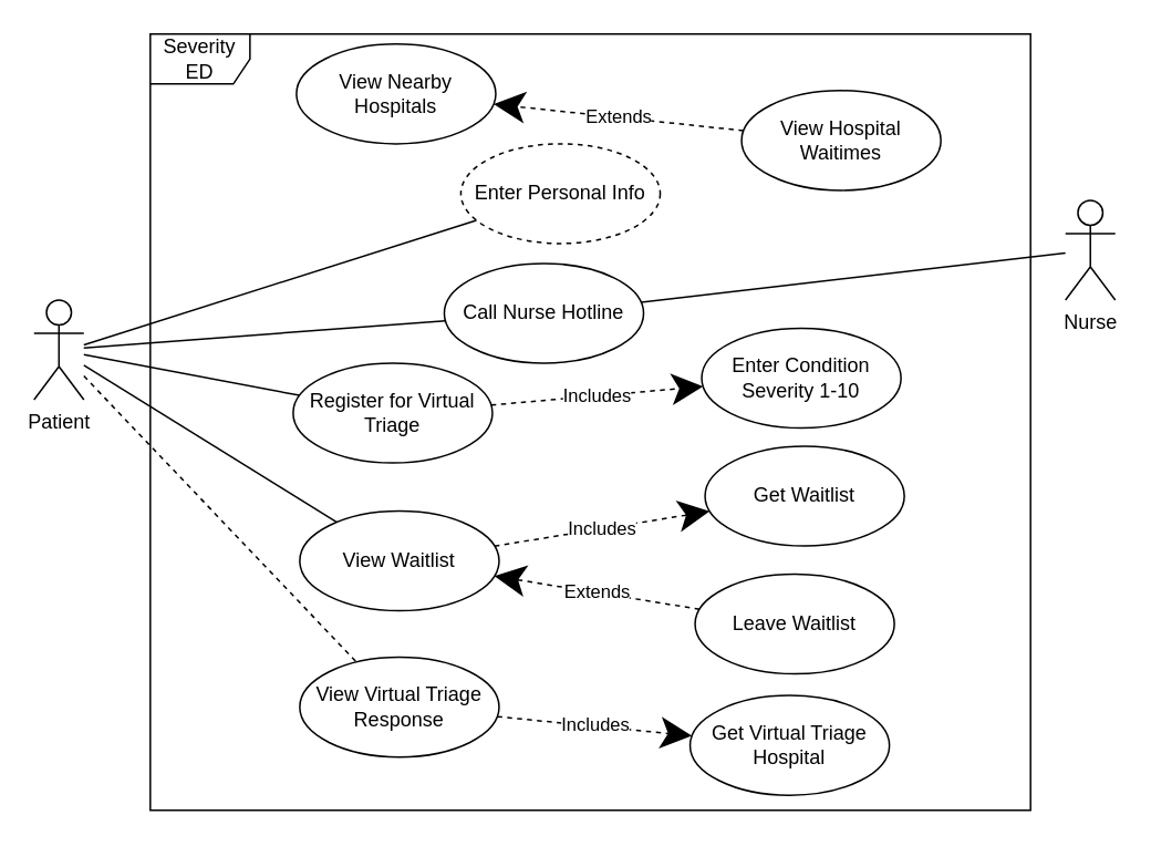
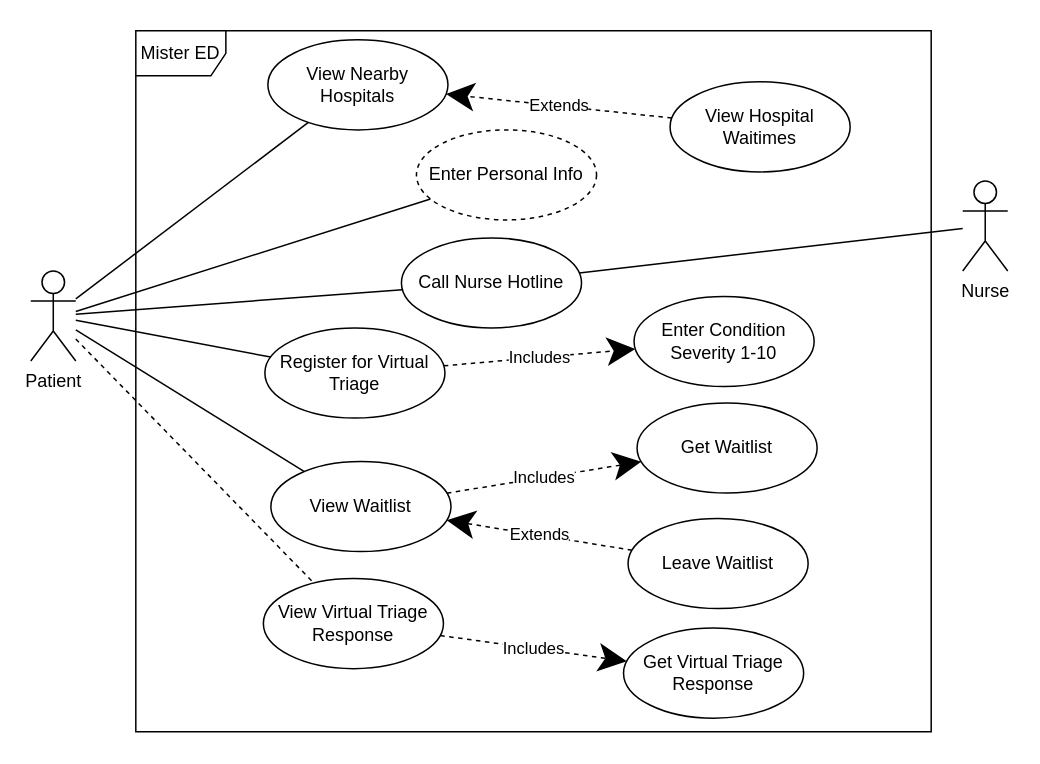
- <mxCell id="15" value="Severity ED" style="shape=umlFrame;whiteSpace=wrap;html=1;pointerEvents=0;" parent="1" vertex="1"><mxGeometry x="90" y="20" width="530" height="467" as="geometry" /></mxCell>
+ <mxCell id="15" value="Mister ED" style="shape=umlFrame;whiteSpace=wrap;html=1;pointerEvents=0;" parent="1" vertex="1"><mxGeometry x="90" y="20" width="530" height="467" as="geometry" /></mxCell>
+ <mxCell id="21" value="" style="endArrow=none;html=1;rounded=0;" parent="1" source="2" target="20" edge="1"><mxGeometry width="50" height="50" relative="1" as="geometry"><mxPoint x="320" y="480" as="sourcePoint" /><mxPoint x="370" y="430" as="targetPoint" /></mxGeometry></mxCell>
- <mxCell id="16" value="View Virtual Triage Response" style="ellipse;whiteSpace=wrap;html=1;" parent="1" vertex="1"><mxGeometry x="180" y="395" width="120" height="60" as="geometry" /></mxCell>
+ <mxCell id="16" value="View Virtual Triage Response" style="ellipse;whiteSpace=wrap;html=1;" parent="1" vertex="1"><mxGeometry x="175" y="385" width="120" height="60" as="geometry" /></mxCell>
- <mxCell id="18" value="Get Virtual Triage Hospital" style="ellipse;whiteSpace=wrap;html=1;" parent="1" vertex="1"><mxGeometry x="415" y="418" width="120" height="60" as="geometry" /></mxCell>
+ <mxCell id="18" value="Get Virtual Triage Response" style="ellipse;whiteSpace=wrap;html=1;" parent="1" vertex="1"><mxGeometry x="415" y="418" width="120" height="60" as="geometry" /></mxCell>
